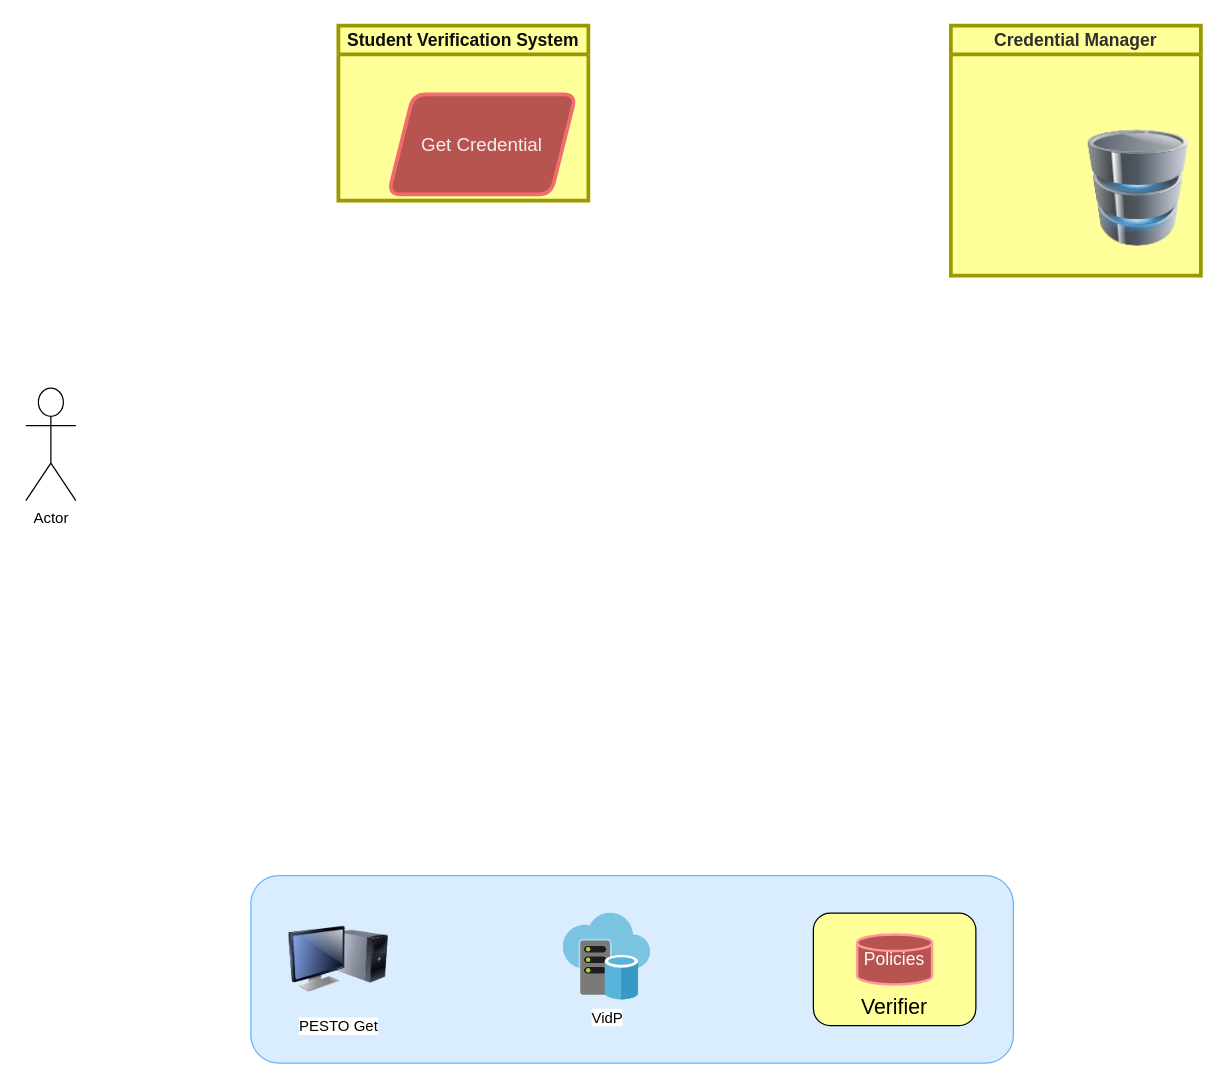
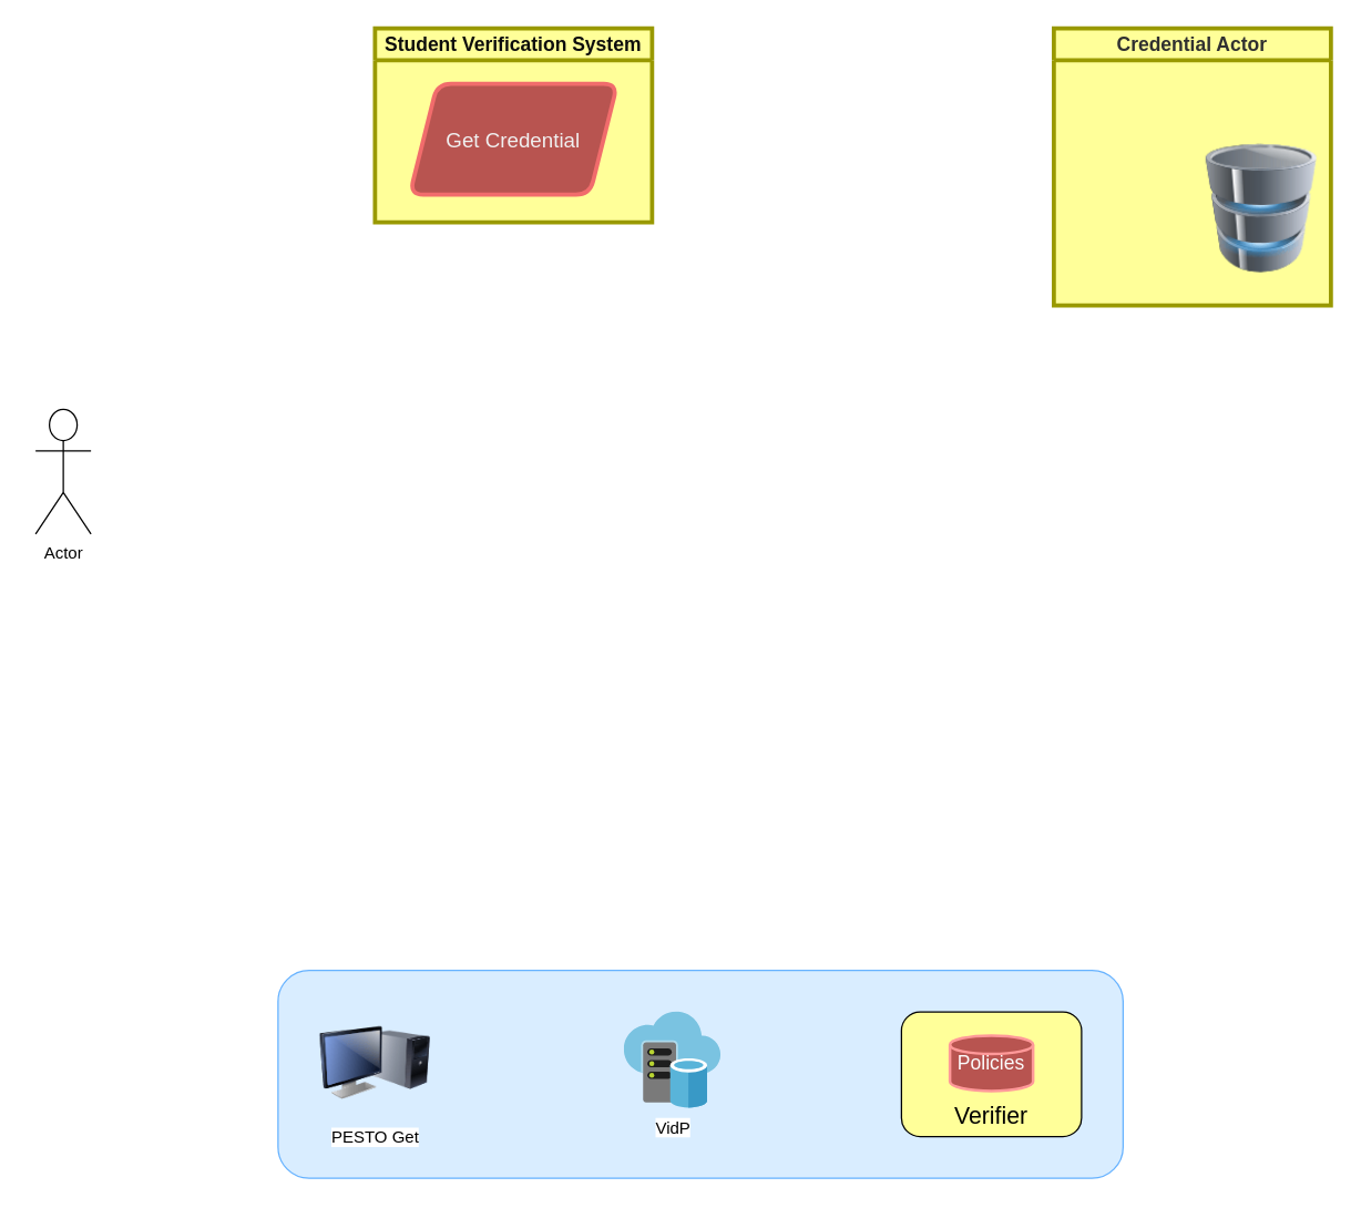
- <mxCell id="10" value="Credential Manager" style="swimlane;whiteSpace=wrap;html=1;startSize=23;swimlaneFillColor=#FFFF99;fillColor=#FFFF99;strokeColor=#999900;fontColor=#303030;fontSize=14;labelBorderColor=none;strokeWidth=3;" vertex="1" parent="1"><mxGeometry x="760" y="20" width="200" height="200" as="geometry" /></mxCell>
+ <mxCell id="10" value="Credential Actor" style="swimlane;whiteSpace=wrap;html=1;startSize=23;swimlaneFillColor=#FFFF99;fillColor=#FFFF99;strokeColor=#999900;fontColor=#303030;fontSize=14;labelBorderColor=none;strokeWidth=3;" vertex="1" parent="1"><mxGeometry x="760" y="20" width="200" height="200" as="geometry" /></mxCell>
- <mxCell id="4" value="Get Credential" style="shape=parallelogram;perimeter=parallelogramPerimeter;fixedSize=1;strokeColor=#F16C6C;spacingBottom=0;labelBackgroundColor=none;labelBorderColor=none;whiteSpace=wrap;html=1;fillColor=#B85450;fontSize=15;strokeWidth=3;fontColor=#F0F0F0;perimeterSpacing=0;rounded=1;" vertex="1" parent="3"><mxGeometry x="40" y="55" width="150" height="80" as="geometry" /></mxCell>
+ <mxCell id="4" value="Get Credential" style="shape=parallelogram;perimeter=parallelogramPerimeter;fixedSize=1;strokeColor=#F16C6C;spacingBottom=0;labelBackgroundColor=none;labelBorderColor=none;whiteSpace=wrap;html=1;fillColor=#B85450;fontSize=15;strokeWidth=3;fontColor=#F0F0F0;perimeterSpacing=0;rounded=1;" vertex="1" parent="3"><mxGeometry x="25" y="40" width="150" height="80" as="geometry" /></mxCell>
- <mxCell id="2" value="Actor" style="shape=umlActor;verticalLabelPosition=bottom;verticalAlign=top;html=1;outlineConnect=0;shadow=0;align=center;" vertex="1" parent="1"><mxGeometry x="20" y="310" width="40" height="90" as="geometry" /></mxCell>
+ <mxCell id="2" value="Actor" style="shape=umlActor;verticalLabelPosition=bottom;verticalAlign=top;html=1;outlineConnect=0;shadow=0;align=center;" vertex="1" parent="1"><mxGeometry x="25" y="295" width="40" height="90" as="geometry" /></mxCell>
